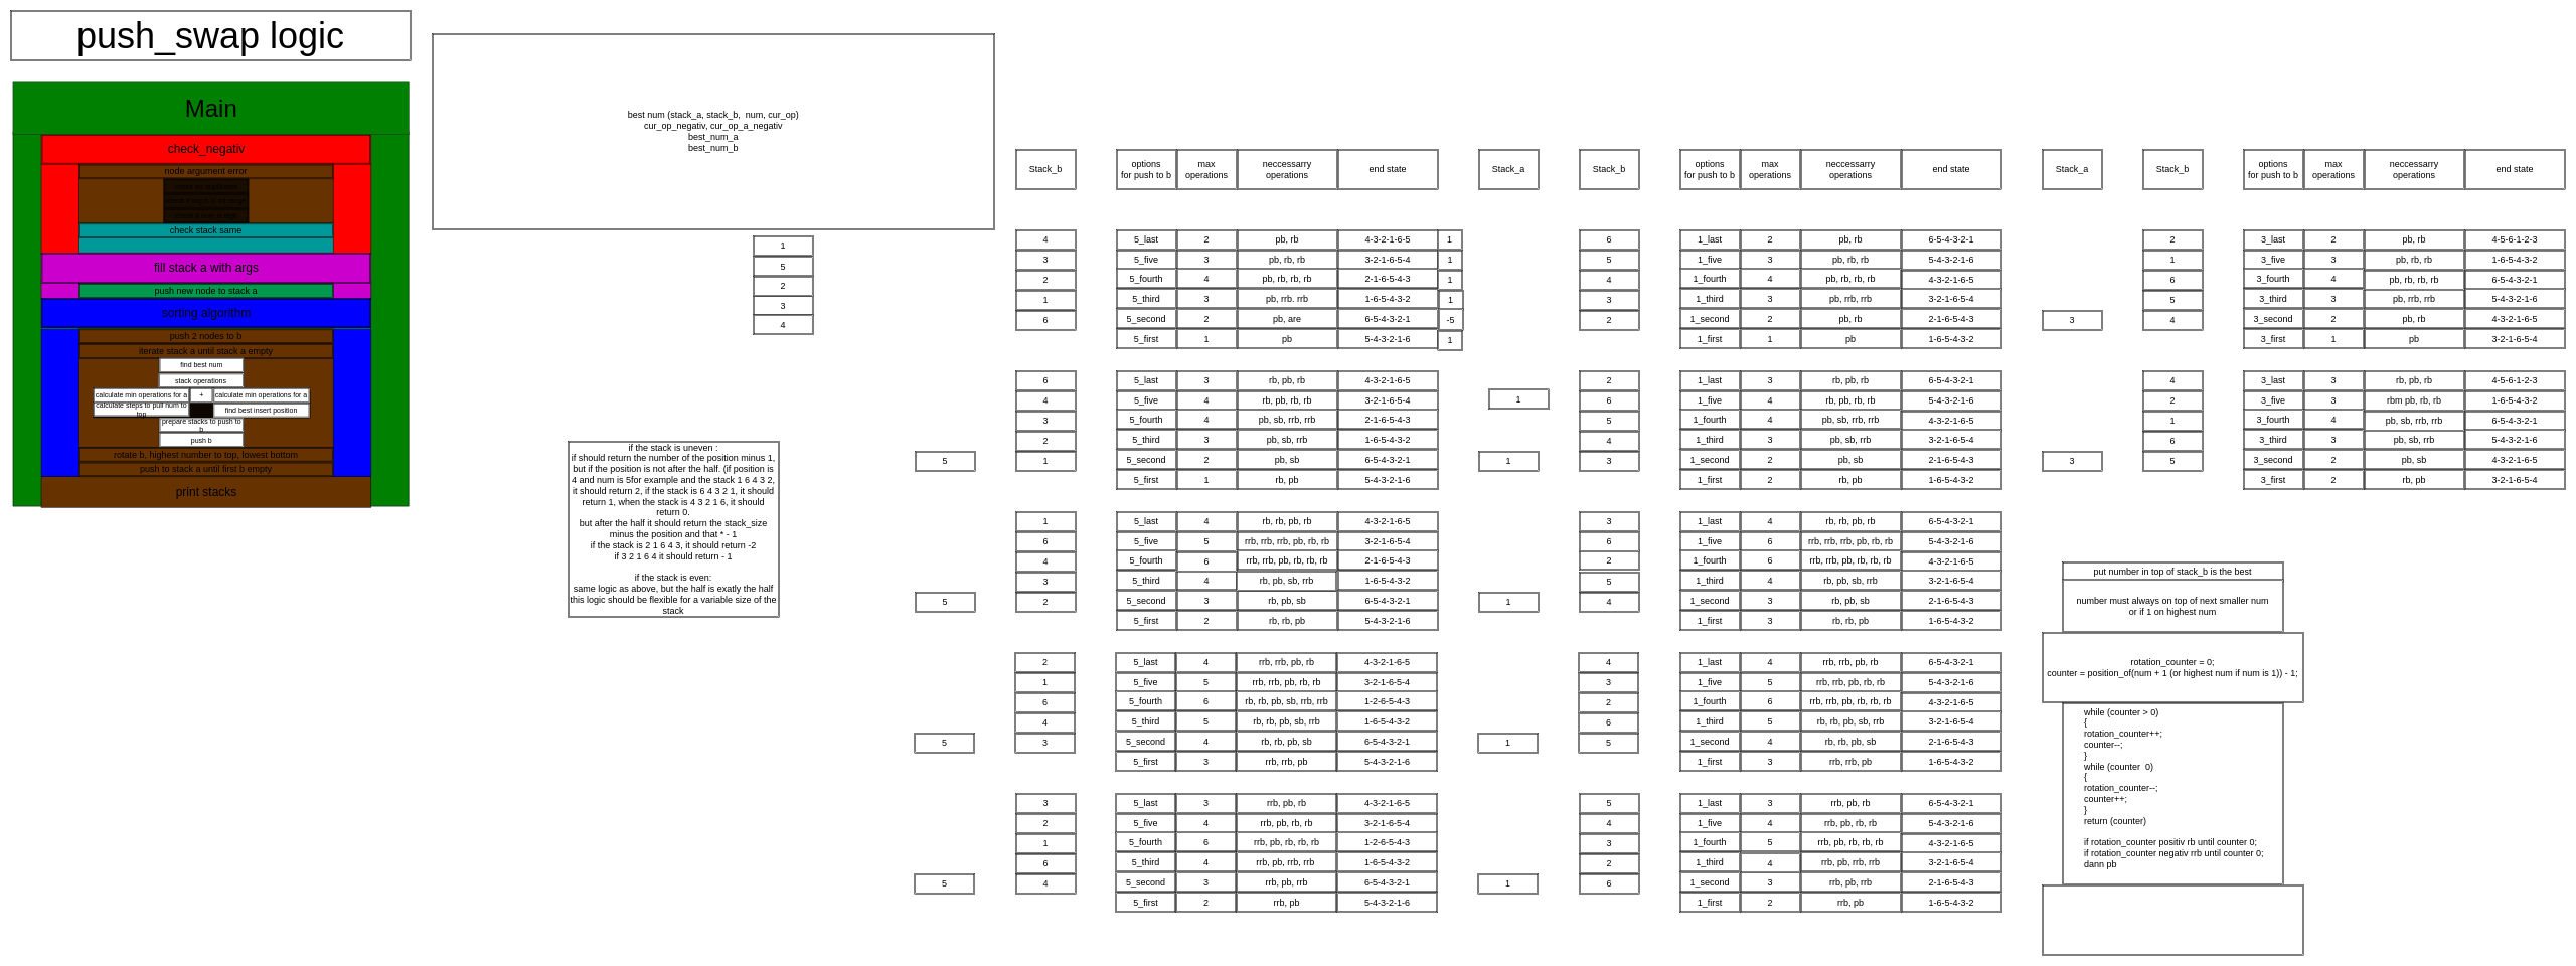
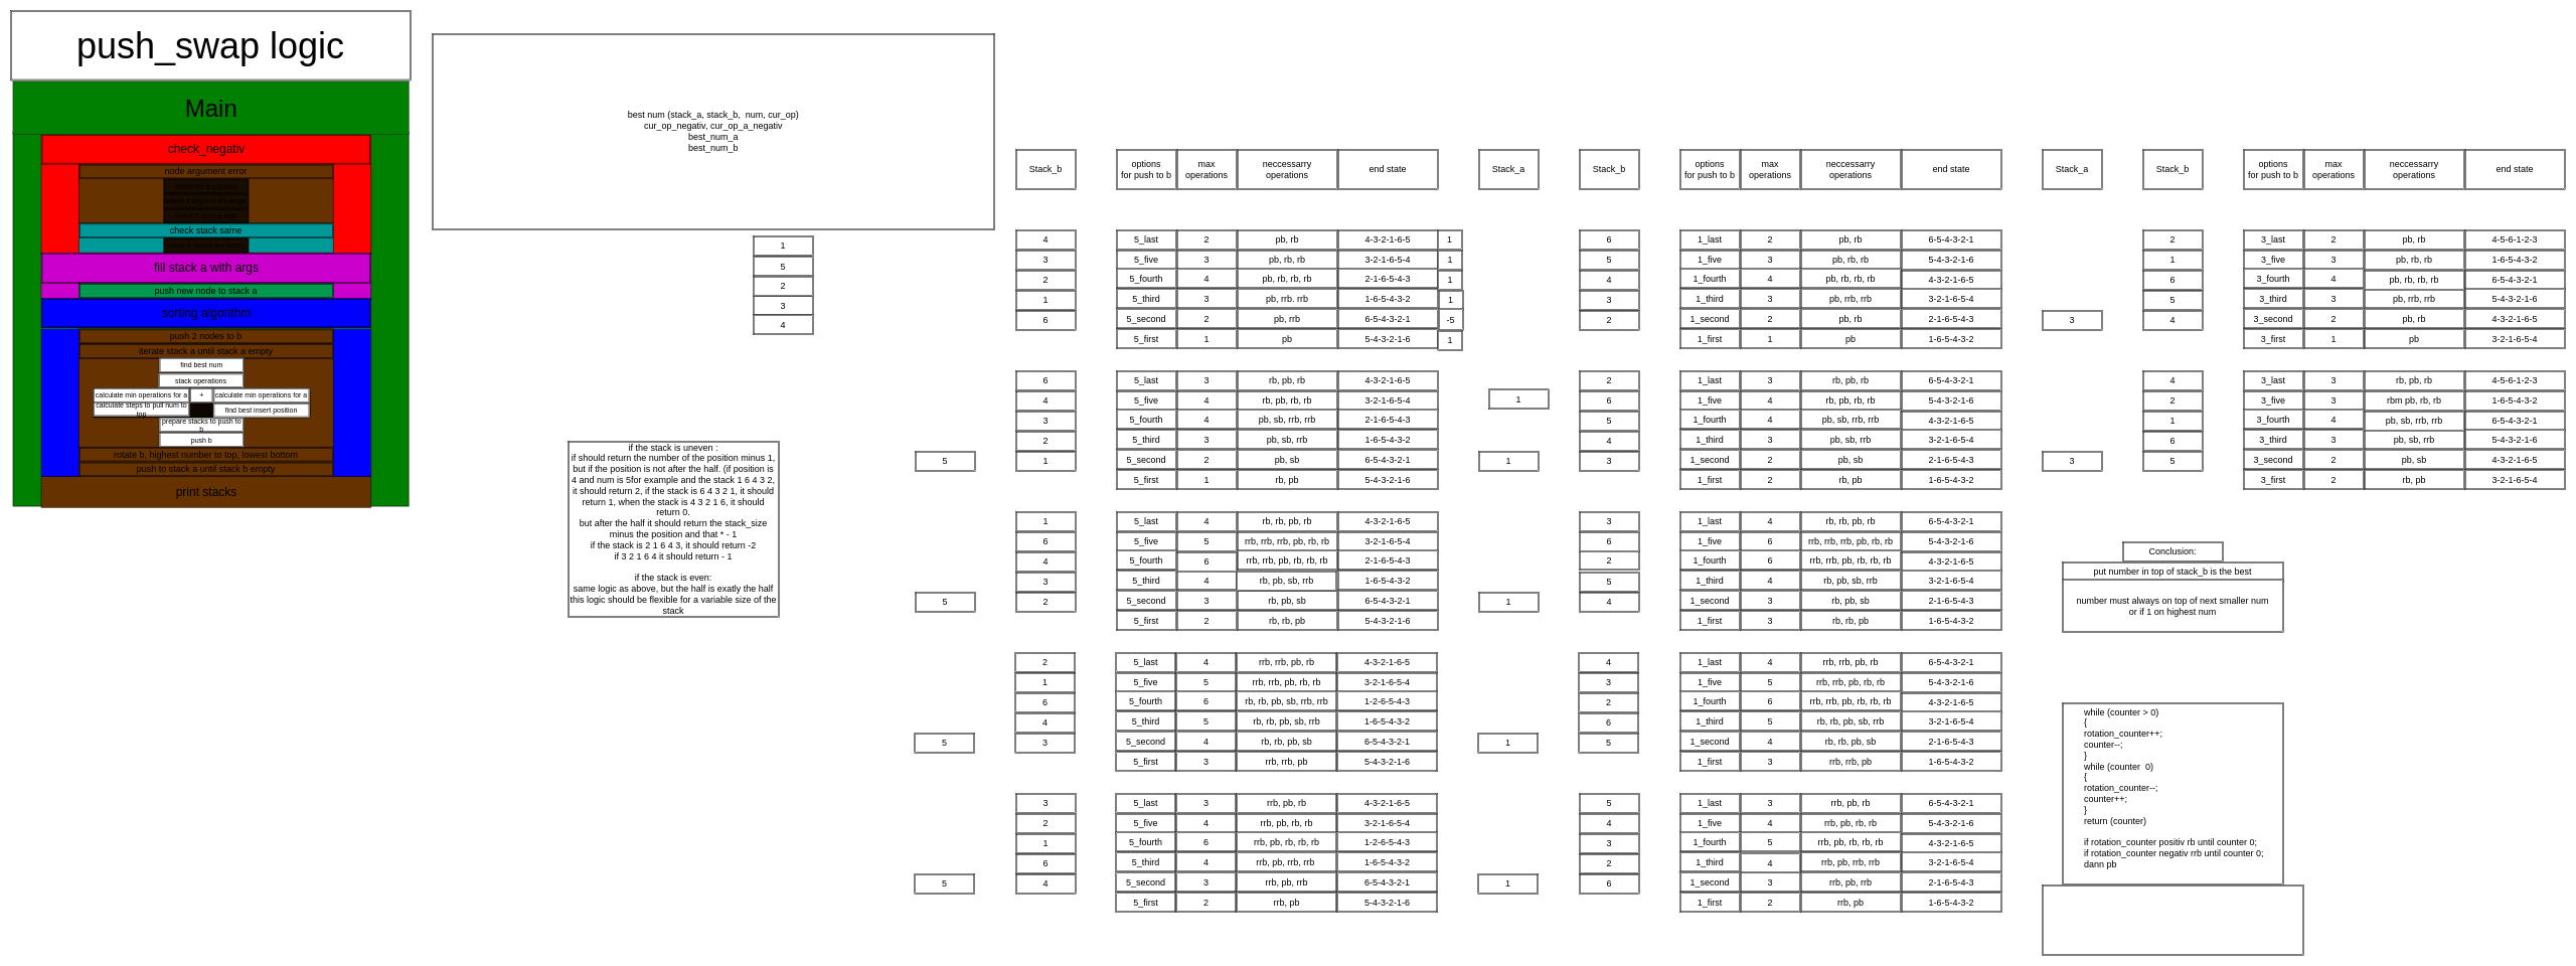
- <mxCell id="402" value="&lt;font style=&quot;font-size: 72px;&quot;&gt;push_swap logic&lt;/font&gt;" style="shape=ext;double=1;rounded=0;whiteSpace=wrap;html=1;" parent="1" vertex="1"><mxGeometry x="20" y="20" width="796" height="100" as="geometry" /></mxCell>
+ <mxCell id="402" value="&lt;font style=&quot;font-size: 72px;&quot;&gt;push_swap logic&lt;/font&gt;" style="shape=ext;double=1;rounded=0;whiteSpace=wrap;html=1;" parent="1" vertex="1"><mxGeometry x="20" y="20" width="796" height="139.538" as="geometry" /></mxCell>
+ <mxCell id="412" value="&lt;font style=&quot;font-size: 14px;&quot;&gt;check if stacks are empty&lt;/font&gt;" style="shape=ext;double=1;rounded=0;whiteSpace=wrap;html=1;fillColor=#190D00;" parent="1" vertex="1"><mxGeometry x="325.035" y="472.616" width="168.565" height="29.376" as="geometry" /></mxCell>
- <mxCell id="32" value="pb, are" style="shape=ext;double=1;rounded=0;whiteSpace=wrap;html=1;fontSize=18;" parent="1" vertex="1"><mxGeometry x="2458" y="613" width="200" height="40" as="geometry" /></mxCell>
+ <mxCell id="32" value="pb, rrb" style="shape=ext;double=1;rounded=0;whiteSpace=wrap;html=1;fontSize=18;" parent="1" vertex="1"><mxGeometry x="2458" y="613" width="200" height="40" as="geometry" /></mxCell>
- <mxCell id="426" value="&lt;font style=&quot;font-size: 18px;&quot;&gt;push to stack a until first b empty&lt;/font&gt;" style="shape=ext;double=1;rounded=0;whiteSpace=wrap;html=1;fillColor=#663300;" parent="1" vertex="1"><mxGeometry x="156.471" y="917.668" width="505.694" height="29.376" as="geometry" /></mxCell>
+ <mxCell id="426" value="&lt;font style=&quot;font-size: 18px;&quot;&gt;push to stack a until stack b empty&lt;/font&gt;" style="shape=ext;double=1;rounded=0;whiteSpace=wrap;html=1;fillColor=#663300;" parent="1" vertex="1"><mxGeometry x="156.471" y="917.668" width="505.694" height="29.376" as="geometry" /></mxCell>
+ <mxCell id="388" value="Conclusion:" style="shape=ext;double=1;rounded=0;whiteSpace=wrap;html=1;fontSize=18;" parent="1" vertex="1"><mxGeometry x="4218" y="1076" width="200" height="40" as="geometry" /></mxCell>
- <mxCell id="392" value="rotation_counter = 0;&lt;br&gt;counter = position_of(num + 1 (or highest num if num is 1)) - 1;" style="shape=ext;double=1;rounded=0;whiteSpace=wrap;html=1;fontSize=18;" parent="1" vertex="1"><mxGeometry x="4058" y="1256" width="520" height="140" as="geometry" /></mxCell>
